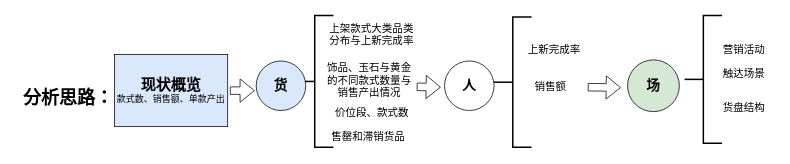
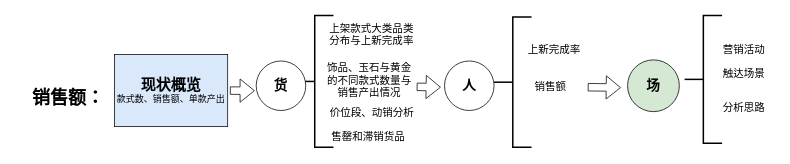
- <mxCell id="9" value="&lt;b&gt;&lt;font style=&quot;font-size: 18px;&quot;&gt;货&lt;/font&gt;&lt;/b&gt;" style="ellipse;whiteSpace=wrap;html=1;aspect=fixed;fillColor=#dae8fc;" parent="1" vertex="1"><mxGeometry x="341" y="80.5" width="66" height="66" as="geometry" /></mxCell>
+ <mxCell id="9" value="&lt;b&gt;&lt;font style=&quot;font-size: 18px;&quot;&gt;货&lt;/font&gt;&lt;/b&gt;" style="ellipse;whiteSpace=wrap;html=1;aspect=fixed;" parent="1" vertex="1"><mxGeometry x="341" y="80.5" width="66" height="66" as="geometry" /></mxCell>
- <mxCell id="3" value="&lt;b&gt;&lt;font style=&quot;font-size: 24px;&quot;&gt;分析思路：&lt;/font&gt;&lt;/b&gt;" style="text;html=1;align=center;verticalAlign=middle;resizable=0;points=[];autosize=1;strokeColor=none;fillColor=none;" parent="1" vertex="1"><mxGeometry x="20" y="110" width="140" height="40" as="geometry" /></mxCell>
+ <mxCell id="3" value="&lt;b&gt;&lt;font style=&quot;font-size: 24px;&quot;&gt;销售额：&lt;/font&gt;&lt;/b&gt;" style="text;html=1;align=center;verticalAlign=middle;resizable=0;points=[];autosize=1;strokeColor=none;fillColor=none;" parent="1" vertex="1"><mxGeometry x="20" y="110" width="140" height="40" as="geometry" /></mxCell>
- <mxCell id="20" value="&lt;font style=&quot;font-size: 14px;&quot;&gt;货盘结构&lt;/font&gt;" style="text;html=1;align=center;verticalAlign=middle;resizable=0;points=[];autosize=1;strokeColor=none;fillColor=none;" parent="1" vertex="1"><mxGeometry x="951" y="127.5" width="80" height="30" as="geometry" /></mxCell>
+ <mxCell id="20" value="&lt;font style=&quot;font-size: 14px;&quot;&gt;分析思路&lt;/font&gt;" style="text;html=1;align=center;verticalAlign=middle;resizable=0;points=[];autosize=1;strokeColor=none;fillColor=none;" parent="1" vertex="1"><mxGeometry x="951" y="127.5" width="80" height="30" as="geometry" /></mxCell>
- <mxCell id="8" value="&lt;font style=&quot;font-size: 14px;&quot;&gt;价位段、款式数&lt;/font&gt;" style="text;html=1;align=center;verticalAlign=middle;resizable=0;points=[];autosize=1;strokeColor=none;fillColor=none;" parent="1" vertex="1"><mxGeometry x="425" y="134" width="140" height="30" as="geometry" /></mxCell>
+ <mxCell id="8" value="&lt;font style=&quot;font-size: 14px;&quot;&gt;价位段、动销分析&lt;/font&gt;" style="text;html=1;align=center;verticalAlign=middle;resizable=0;points=[];autosize=1;strokeColor=none;fillColor=none;" parent="1" vertex="1"><mxGeometry x="425" y="134" width="140" height="30" as="geometry" /></mxCell>
